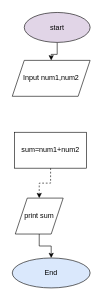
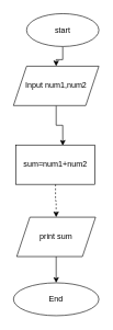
- <mxCell id="3" value="start" style="ellipse;whiteSpace=wrap;html=1;fillColor=#e1d5e7;" vertex="1" parent="1"><mxGeometry x="40" y="20" width="110" height="50" as="geometry" /></mxCell>
+ <mxCell id="3" value="start" style="ellipse;whiteSpace=wrap;html=1;" vertex="1" parent="1"><mxGeometry x="40" y="20" width="110" height="50" as="geometry" /></mxCell>
+ <mxCell id="4" style="edgeStyle=orthogonalEdgeStyle;rounded=0;orthogonalLoop=1;jettySize=auto;html=1;entryX=0.592;entryY=0.017;entryDx=0;entryDy=0;entryPerimeter=0;" edge="1" parent="1" source="5" target="7"><mxGeometry relative="1" as="geometry" /></mxCell>
- <mxCell id="9" value="print sum" style="shape=parallelogram;perimeter=parallelogramPerimeter;whiteSpace=wrap;html=1;fixedSize=1;" vertex="1" parent="1"><mxGeometry x="25" y="330" width="80" height="60" as="geometry" /></mxCell>
+ <mxCell id="9" value="print sum" style="shape=parallelogram;perimeter=parallelogramPerimeter;whiteSpace=wrap;html=1;fixedSize=1;" vertex="1" parent="1"><mxGeometry x="25" y="330" width="120" height="60" as="geometry" /></mxCell>
- <mxCell id="10" value="End" style="ellipse;whiteSpace=wrap;html=1;fillColor=#dae8fc;" vertex="1" parent="1"><mxGeometry x="20" y="430" width="130" height="50" as="geometry" /></mxCell>
+ <mxCell id="10" value="End" style="ellipse;whiteSpace=wrap;html=1;" vertex="1" parent="1"><mxGeometry x="20" y="430" width="130" height="50" as="geometry" /></mxCell>
